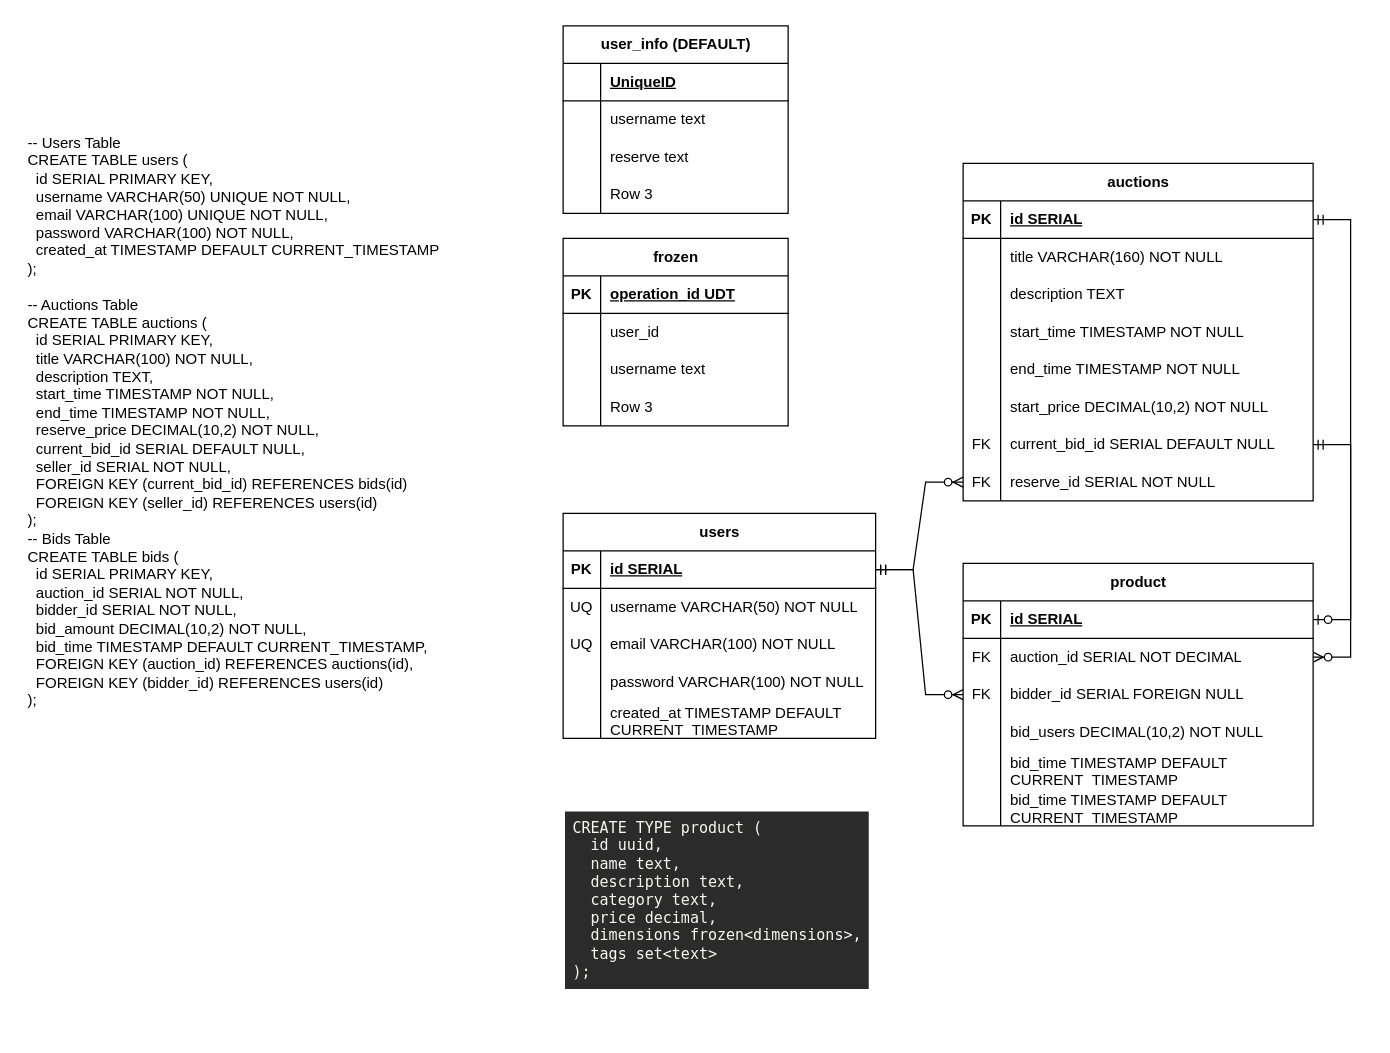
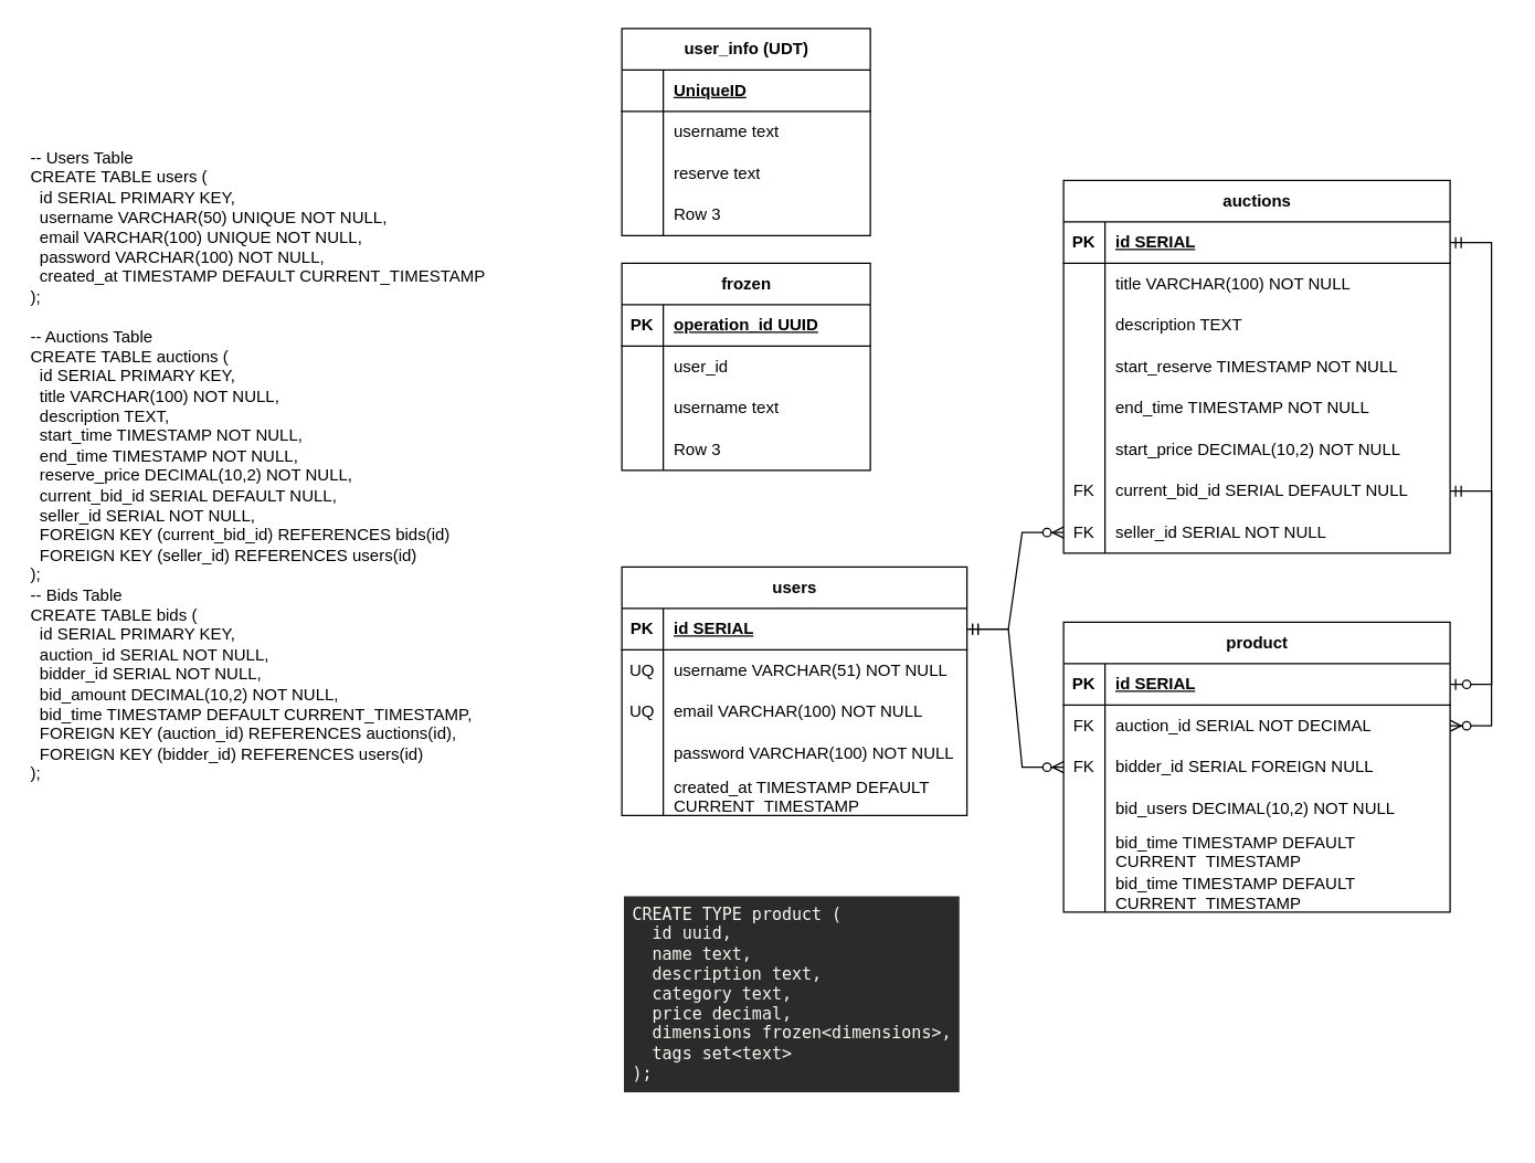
- <mxCell id="80" value="user_info (DEFAULT)" style="shape=table;startSize=30;container=1;collapsible=1;childLayout=tableLayout;fixedRows=1;rowLines=0;fontStyle=1;align=center;resizeLast=1;html=1;" vertex="1" parent="1"><mxGeometry y="20" width="180" height="150" as="geometry" x="450" /></mxCell>
+ <mxCell id="80" value="user_info (UDT)" style="shape=table;startSize=30;container=1;collapsible=1;childLayout=tableLayout;fixedRows=1;rowLines=0;fontStyle=1;align=center;resizeLast=1;html=1;" vertex="1" parent="1"><mxGeometry y="20" width="180" height="150" as="geometry" x="450" /></mxCell>
- <mxCell id="25" value="&lt;div&gt;title VARCHAR(160) NOT NULL&lt;br&gt;&lt;/div&gt;" style="shape=partialRectangle;connectable=0;fillColor=none;top=0;left=0;bottom=0;right=0;align=left;spacingLeft=6;overflow=hidden;whiteSpace=wrap;html=1;" vertex="1" parent="23"><mxGeometry x="30" width="250" height="30" as="geometry"><mxRectangle width="250" height="30" as="alternateBounds" /></mxGeometry></mxCell>
+ <mxCell id="25" value="&lt;div&gt;title VARCHAR(100) NOT NULL&lt;br&gt;&lt;/div&gt;" style="shape=partialRectangle;connectable=0;fillColor=none;top=0;left=0;bottom=0;right=0;align=left;spacingLeft=6;overflow=hidden;whiteSpace=wrap;html=1;" vertex="1" parent="23"><mxGeometry x="30" width="250" height="30" as="geometry"><mxRectangle width="250" height="30" as="alternateBounds" /></mxGeometry></mxCell>
- <mxCell id="69" value="operation_id UDT" style="shape=partialRectangle;connectable=0;fillColor=none;top=0;left=0;bottom=0;right=0;align=left;spacingLeft=6;fontStyle=5;overflow=hidden;whiteSpace=wrap;html=1;" vertex="1" parent="67"><mxGeometry x="30" width="150" height="30" as="geometry"><mxRectangle width="150" height="30" as="alternateBounds" /></mxGeometry></mxCell>
+ <mxCell id="69" value="operation_id UUID" style="shape=partialRectangle;connectable=0;fillColor=none;top=0;left=0;bottom=0;right=0;align=left;spacingLeft=6;fontStyle=5;overflow=hidden;whiteSpace=wrap;html=1;" vertex="1" parent="67"><mxGeometry x="30" width="150" height="30" as="geometry"><mxRectangle width="150" height="30" as="alternateBounds" /></mxGeometry></mxCell>
- <mxCell id="31" value="start_time TIMESTAMP NOT NULL" style="shape=partialRectangle;connectable=0;fillColor=none;top=0;left=0;bottom=0;right=0;align=left;spacingLeft=6;overflow=hidden;whiteSpace=wrap;html=1;" vertex="1" parent="29"><mxGeometry x="30" width="250" height="30" as="geometry"><mxRectangle width="250" height="30" as="alternateBounds" /></mxGeometry></mxCell>
+ <mxCell id="31" value="start_reserve TIMESTAMP NOT NULL" style="shape=partialRectangle;connectable=0;fillColor=none;top=0;left=0;bottom=0;right=0;align=left;spacingLeft=6;overflow=hidden;whiteSpace=wrap;html=1;" vertex="1" parent="29"><mxGeometry x="30" width="250" height="30" as="geometry"><mxRectangle width="250" height="30" as="alternateBounds" /></mxGeometry></mxCell>
- <mxCell id="43" value="reserve_id SERIAL NOT NULL" style="shape=partialRectangle;connectable=0;fillColor=none;top=0;left=0;bottom=0;right=0;align=left;spacingLeft=6;overflow=hidden;whiteSpace=wrap;html=1;" vertex="1" parent="41"><mxGeometry x="30" width="250" height="30" as="geometry"><mxRectangle width="250" height="30" as="alternateBounds" /></mxGeometry></mxCell>
+ <mxCell id="43" value="seller_id SERIAL NOT NULL" style="shape=partialRectangle;connectable=0;fillColor=none;top=0;left=0;bottom=0;right=0;align=left;spacingLeft=6;overflow=hidden;whiteSpace=wrap;html=1;" vertex="1" parent="41"><mxGeometry x="30" width="250" height="30" as="geometry"><mxRectangle width="250" height="30" as="alternateBounds" /></mxGeometry></mxCell>
- <mxCell id="9" value="username VARCHAR(50) NOT NULL" style="shape=partialRectangle;connectable=0;fillColor=none;top=0;left=0;bottom=0;right=0;align=left;spacingLeft=6;overflow=hidden;whiteSpace=wrap;html=1;" vertex="1" parent="7"><mxGeometry x="30" width="220" height="30" as="geometry"><mxRectangle width="220" height="30" as="alternateBounds" /></mxGeometry></mxCell>
+ <mxCell id="9" value="username VARCHAR(51) NOT NULL" style="shape=partialRectangle;connectable=0;fillColor=none;top=0;left=0;bottom=0;right=0;align=left;spacingLeft=6;overflow=hidden;whiteSpace=wrap;html=1;" vertex="1" parent="7"><mxGeometry x="30" width="220" height="30" as="geometry"><mxRectangle width="220" height="30" as="alternateBounds" /></mxGeometry></mxCell>
